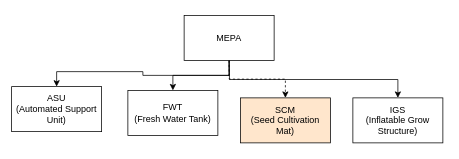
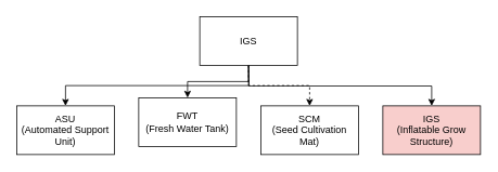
- <mxCell id="5" value="MEPA" style="rounded=0;whiteSpace=wrap;html=1;" parent="1" vertex="1"><mxGeometry x="245" y="20" width="120" height="60" as="geometry" /></mxCell>
+ <mxCell id="5" value="IGS" style="rounded=0;whiteSpace=wrap;html=1;" parent="1" vertex="1"><mxGeometry x="245" y="20" width="120" height="60" as="geometry" /></mxCell>
- <mxCell id="6" value="ASU&lt;br&gt;(Automated Support Unit)" style="rounded=0;whiteSpace=wrap;html=1;" parent="1" vertex="1"><mxGeometry x="15" y="115" width="120" height="60" as="geometry" /></mxCell>
+ <mxCell id="6" value="ASU&lt;br&gt;(Automated Support Unit)" style="rounded=0;whiteSpace=wrap;html=1;" parent="1" vertex="1"><mxGeometry x="20" y="130" width="120" height="60" as="geometry" /></mxCell>
- <mxCell id="8" value="SCM&lt;br&gt;(Seed Cultivation Mat)" style="rounded=0;whiteSpace=wrap;html=1;fillColor=#ffe6cc;" parent="1" vertex="1"><mxGeometry x="320" y="130" width="120" height="60" as="geometry" /></mxCell>
+ <mxCell id="8" value="SCM&lt;br&gt;(Seed Cultivation Mat)" style="rounded=0;whiteSpace=wrap;html=1;" parent="1" vertex="1"><mxGeometry x="320" y="130" width="120" height="60" as="geometry" /></mxCell>
- <mxCell id="10" value="IGS&lt;br&gt;(Inflatable Grow Structure)" style="rounded=0;whiteSpace=wrap;html=1;" parent="1" vertex="1"><mxGeometry x="470" y="130" width="120" height="60" as="geometry" /></mxCell>
+ <mxCell id="10" value="IGS&lt;br&gt;(Inflatable Grow Structure)" style="rounded=0;whiteSpace=wrap;html=1;fillColor=#f8cecc;" parent="1" vertex="1"><mxGeometry x="470" y="130" width="120" height="60" as="geometry" /></mxCell>
